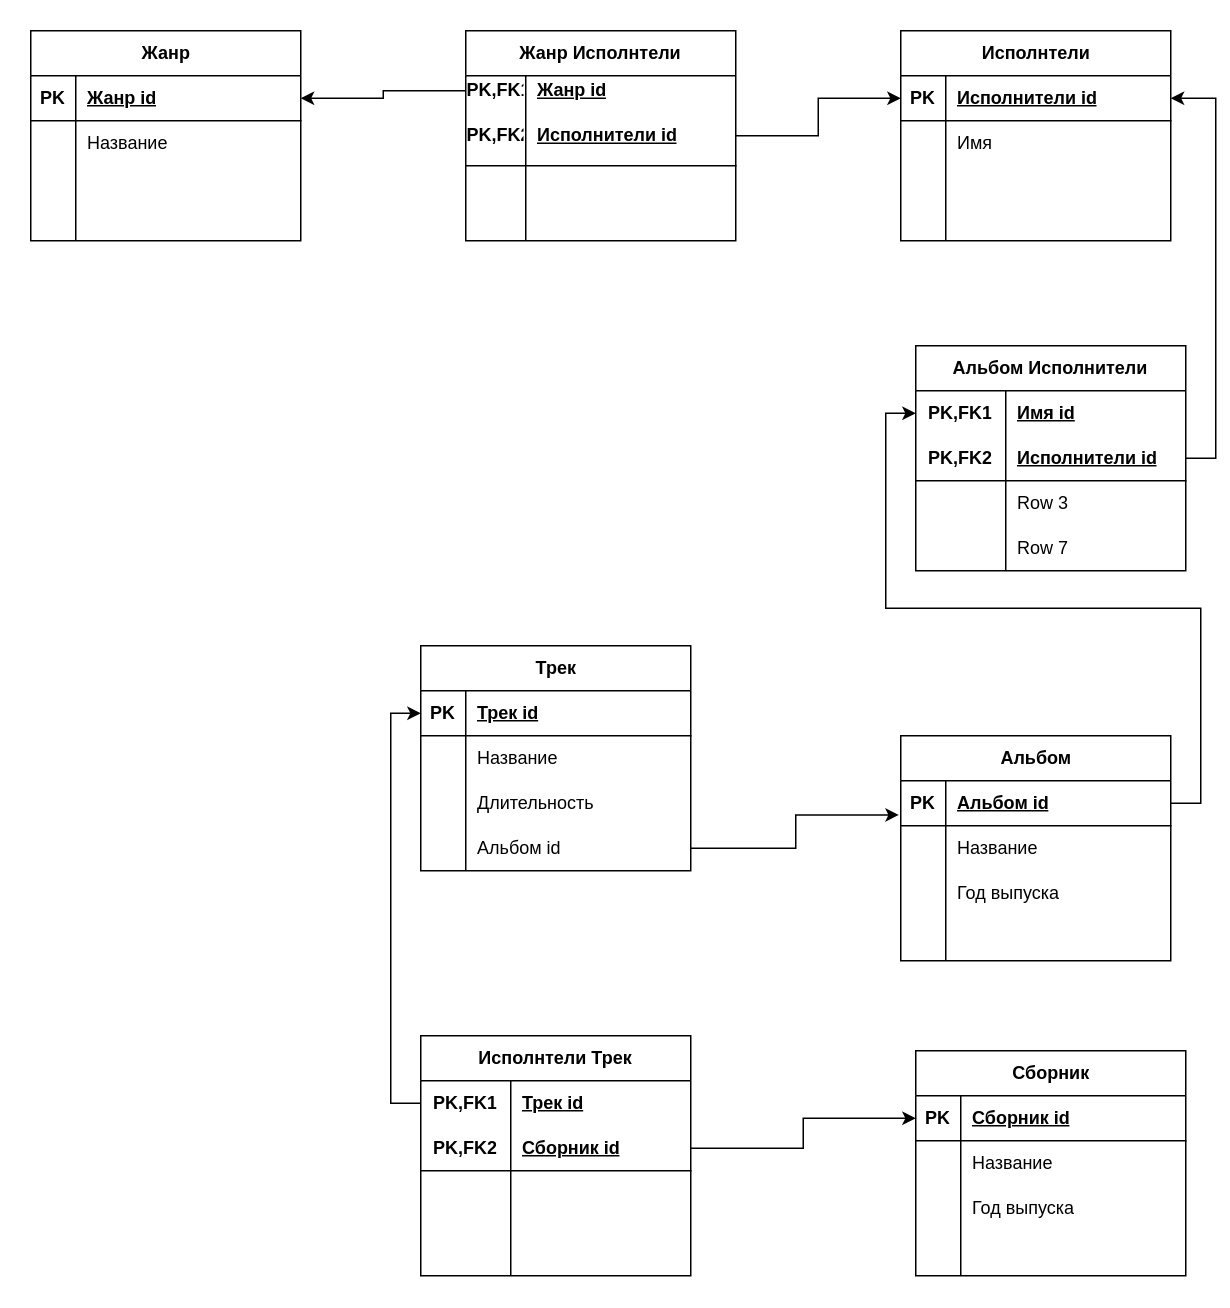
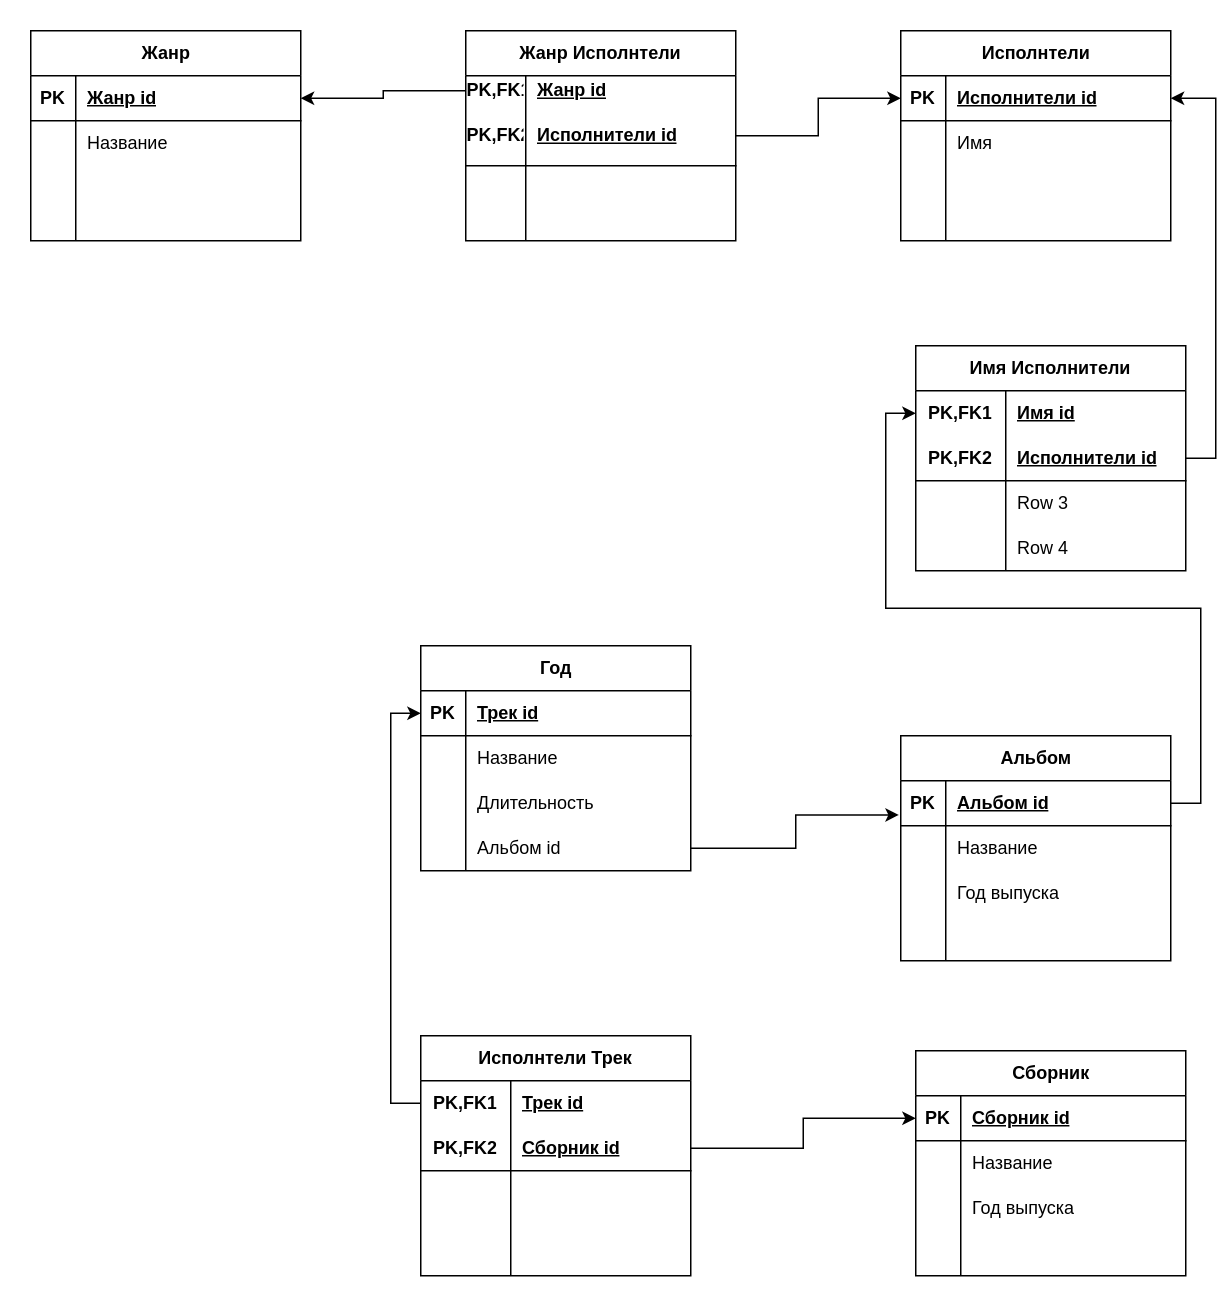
- <mxCell id="41" value="Альбом Исполнители" style="shape=table;startSize=30;container=1;collapsible=1;childLayout=tableLayout;fixedRows=1;rowLines=0;fontStyle=1;align=center;resizeLast=1;html=1;whiteSpace=wrap;" parent="1" vertex="1"><mxGeometry x="610" y="230" width="180" height="150" as="geometry" /></mxCell>
+ <mxCell id="41" value="Имя Исполнители" style="shape=table;startSize=30;container=1;collapsible=1;childLayout=tableLayout;fixedRows=1;rowLines=0;fontStyle=1;align=center;resizeLast=1;html=1;whiteSpace=wrap;" parent="1" vertex="1"><mxGeometry x="610" y="230" width="180" height="150" as="geometry" /></mxCell>
- <mxCell id="53" value="Row 7" style="shape=partialRectangle;connectable=0;fillColor=none;top=0;left=0;bottom=0;right=0;align=left;spacingLeft=6;overflow=hidden;html=1;whiteSpace=wrap;" parent="51" vertex="1"><mxGeometry x="60" width="120" height="30" as="geometry"><mxRectangle width="120" height="30" as="alternateBounds" /></mxGeometry></mxCell>
+ <mxCell id="53" value="Row 4" style="shape=partialRectangle;connectable=0;fillColor=none;top=0;left=0;bottom=0;right=0;align=left;spacingLeft=6;overflow=hidden;html=1;whiteSpace=wrap;" parent="51" vertex="1"><mxGeometry x="60" width="120" height="30" as="geometry"><mxRectangle width="120" height="30" as="alternateBounds" /></mxGeometry></mxCell>
- <mxCell id="81" value="Трек" style="shape=table;startSize=30;container=1;collapsible=1;childLayout=tableLayout;fixedRows=1;rowLines=0;fontStyle=1;align=center;resizeLast=1;html=1;" parent="1" vertex="1"><mxGeometry x="280" y="430" width="180" height="150" as="geometry" /></mxCell>
+ <mxCell id="81" value="Год" style="shape=table;startSize=30;container=1;collapsible=1;childLayout=tableLayout;fixedRows=1;rowLines=0;fontStyle=1;align=center;resizeLast=1;html=1;" parent="1" vertex="1"><mxGeometry x="280" y="430" width="180" height="150" as="geometry" /></mxCell>
